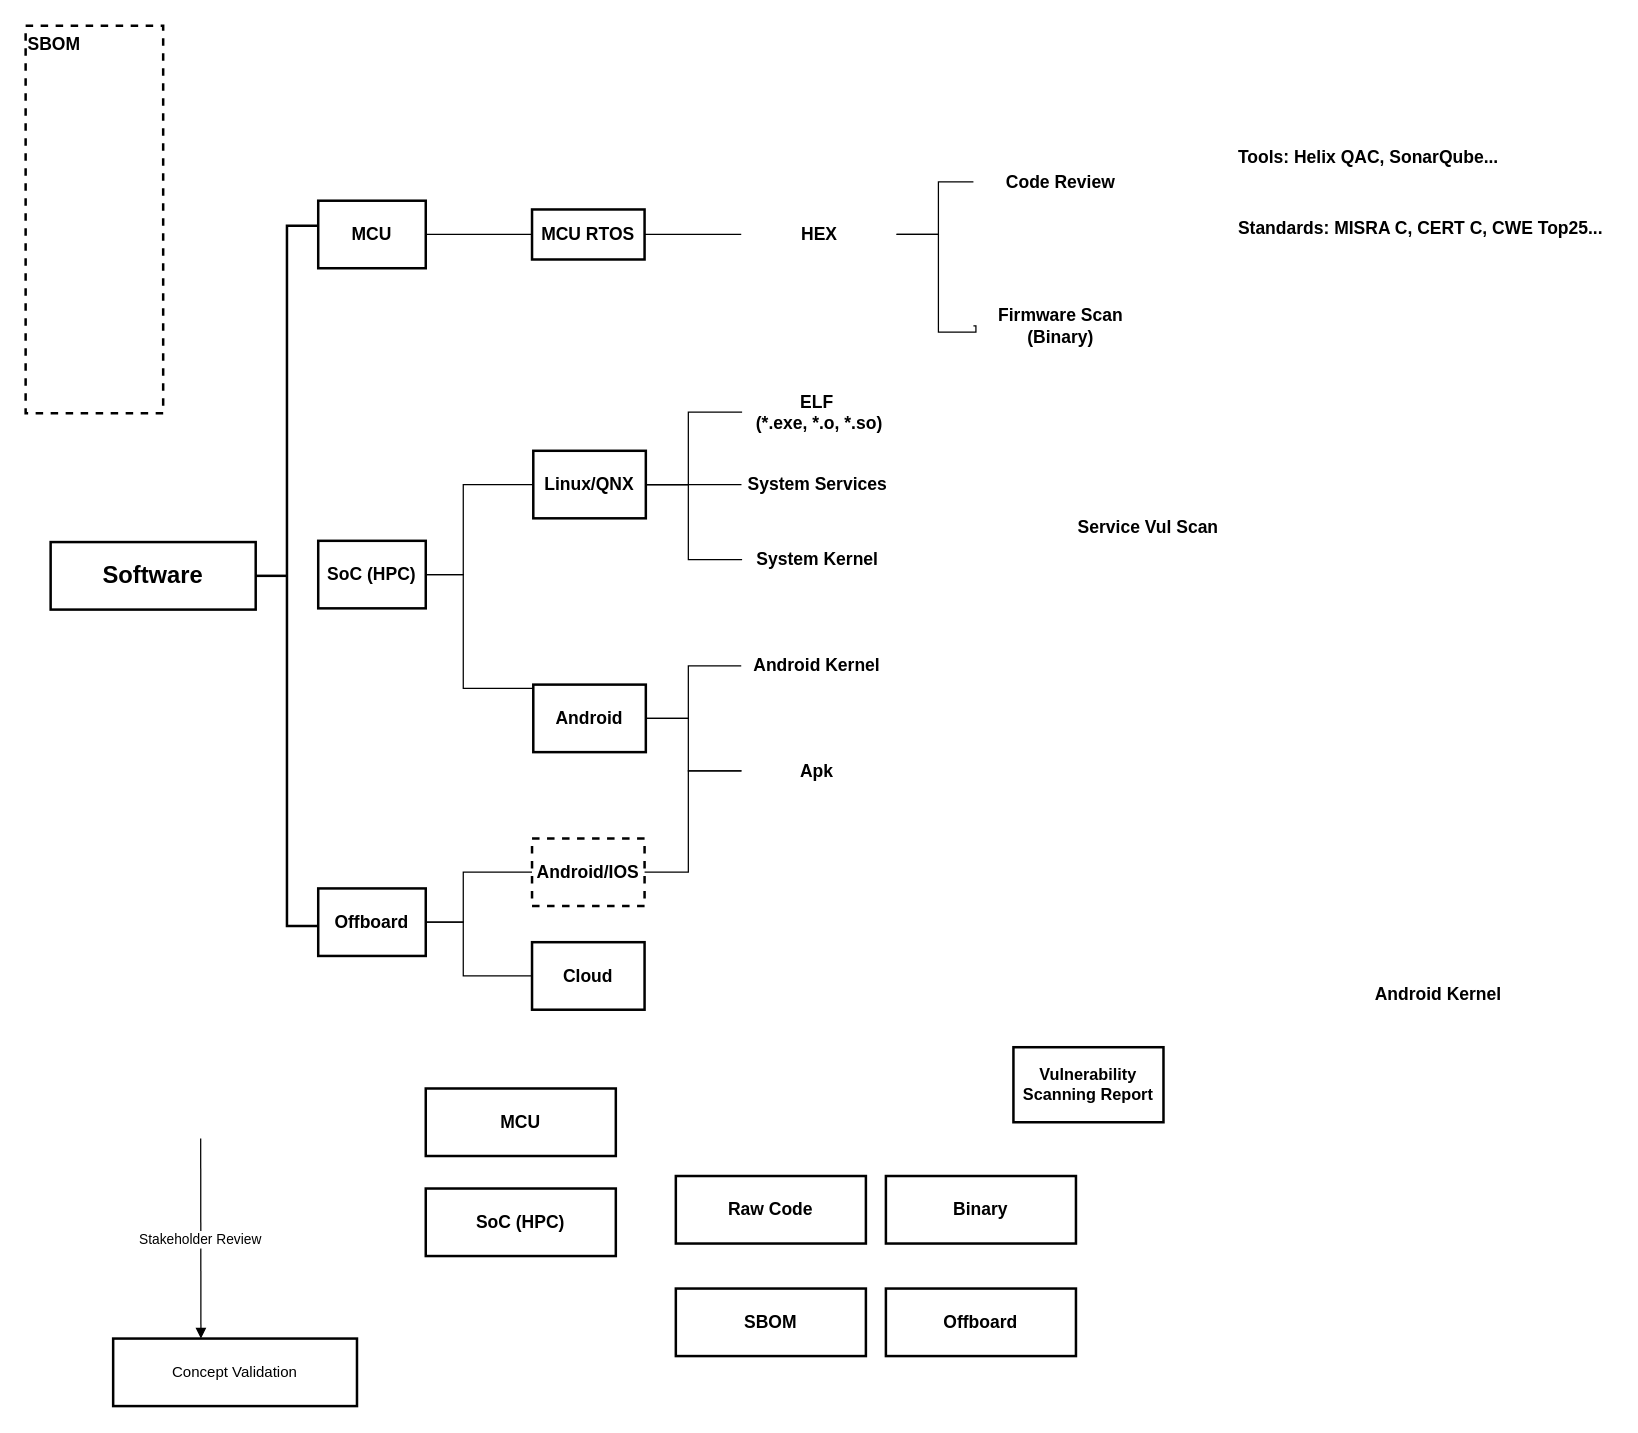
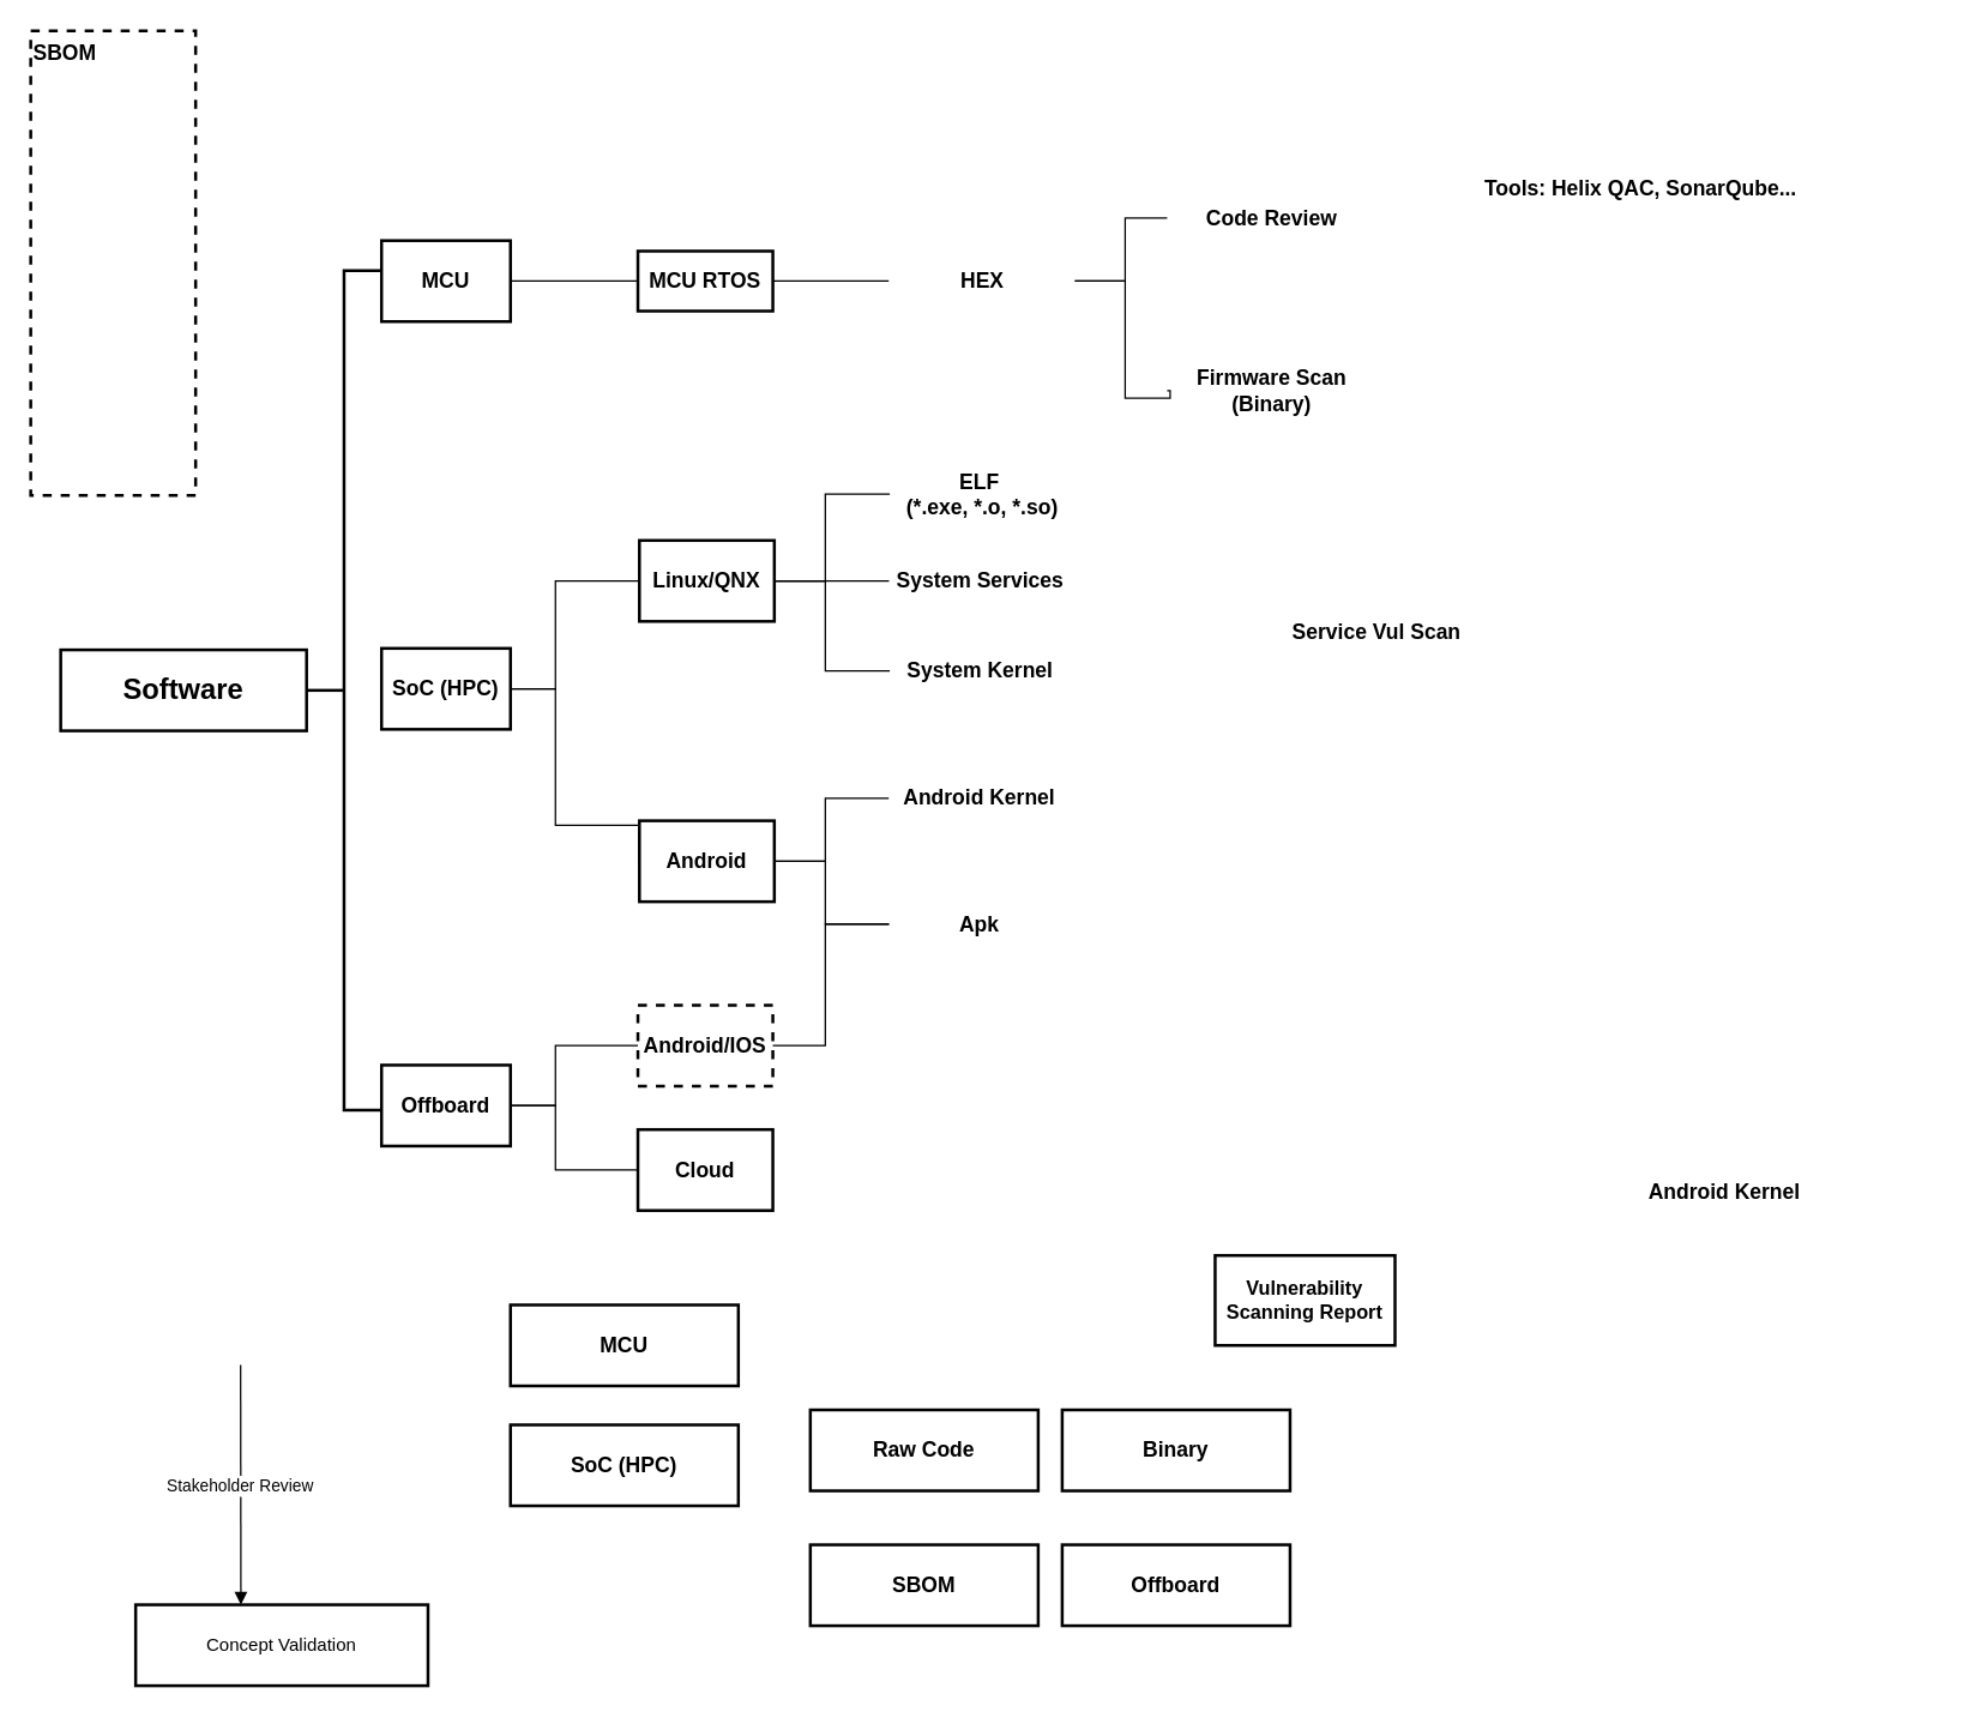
- <mxCell id="46" value="Standards: MISRA C, CERT C, CWE Top25..." style="whiteSpace=wrap;strokeWidth=2;fontSize=14;fontStyle=1;strokeColor=none;points=[[0,0,0,0,0],[0,0.5,0,0,0],[0,1,0,0,0],[0.25,0,0,0,0],[0.25,1,0,0,0],[0.5,0,0,0,0],[0.5,1,0,0,0],[0.75,0,0,0,0],[0.75,1,0,0,0],[1,0,0,0,0],[1,0.5,0,0,0],[1,1,0,0,0]];align=left;" vertex="1" parent="1"><mxGeometry x="988" y="167" width="300" height="30" as="geometry" /></mxCell>
